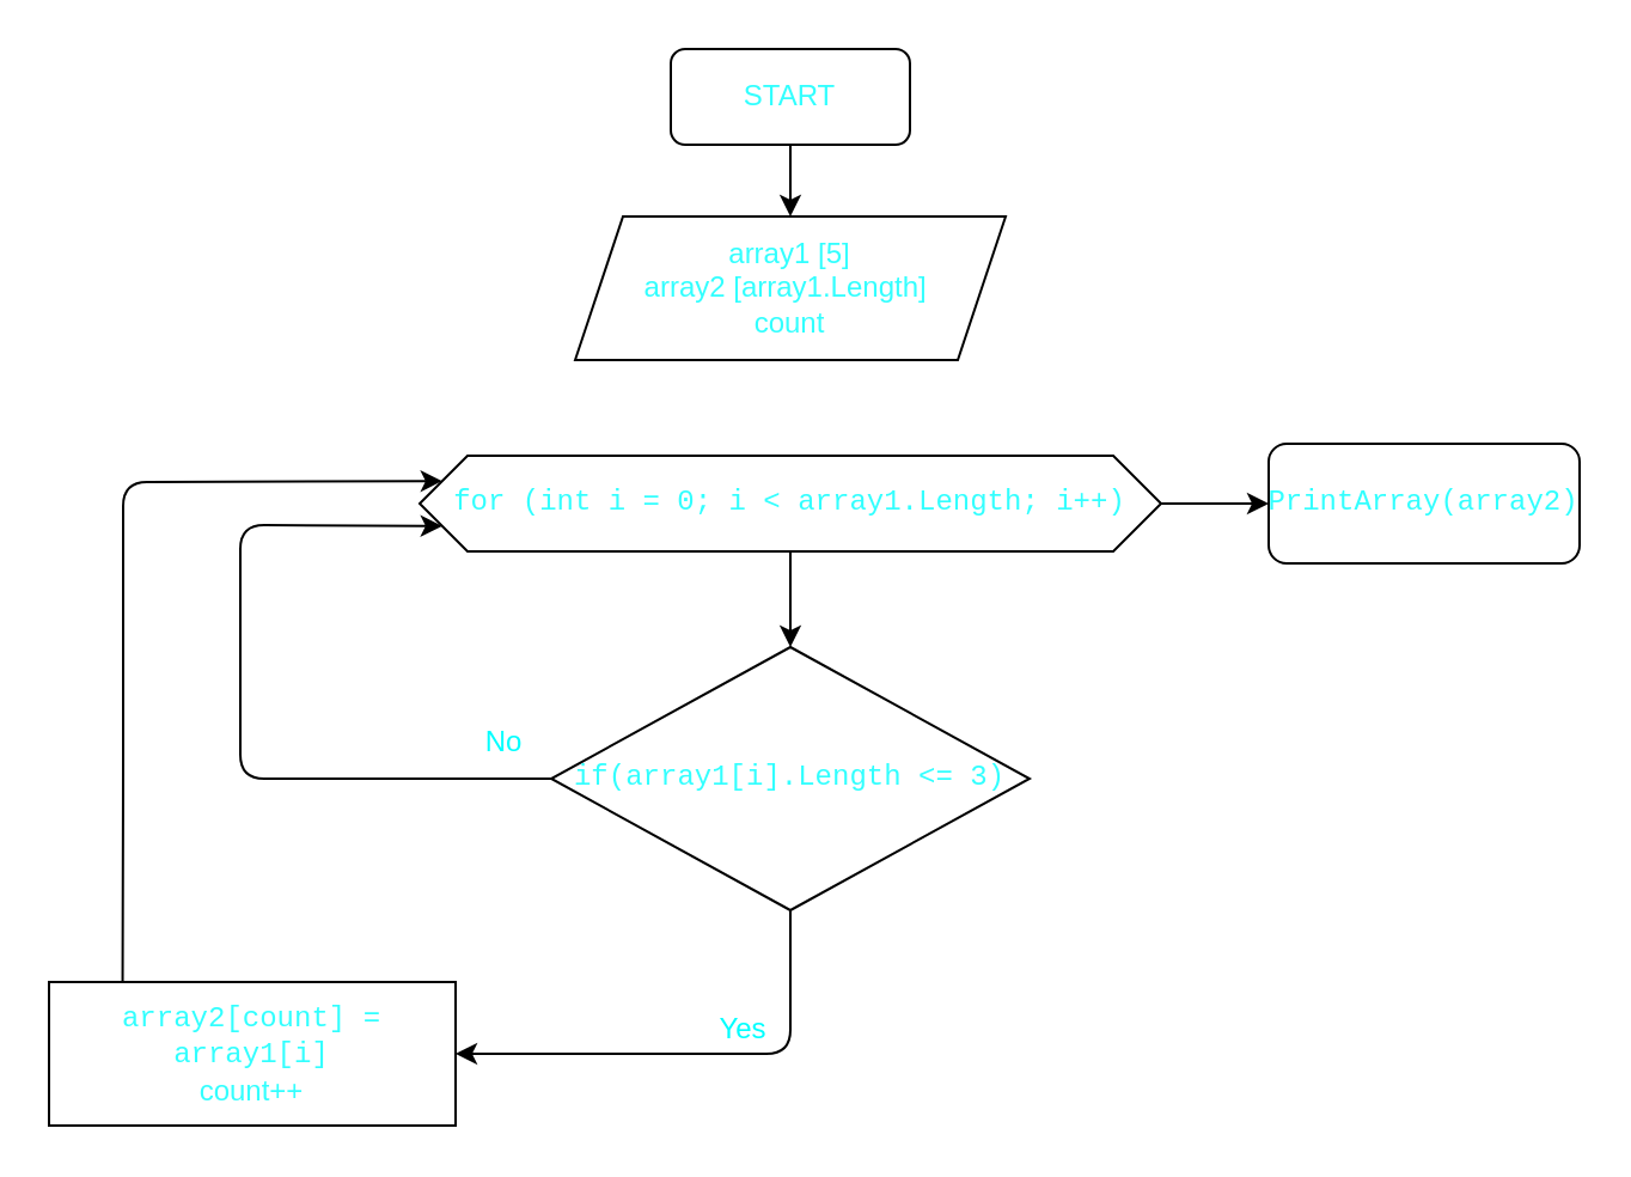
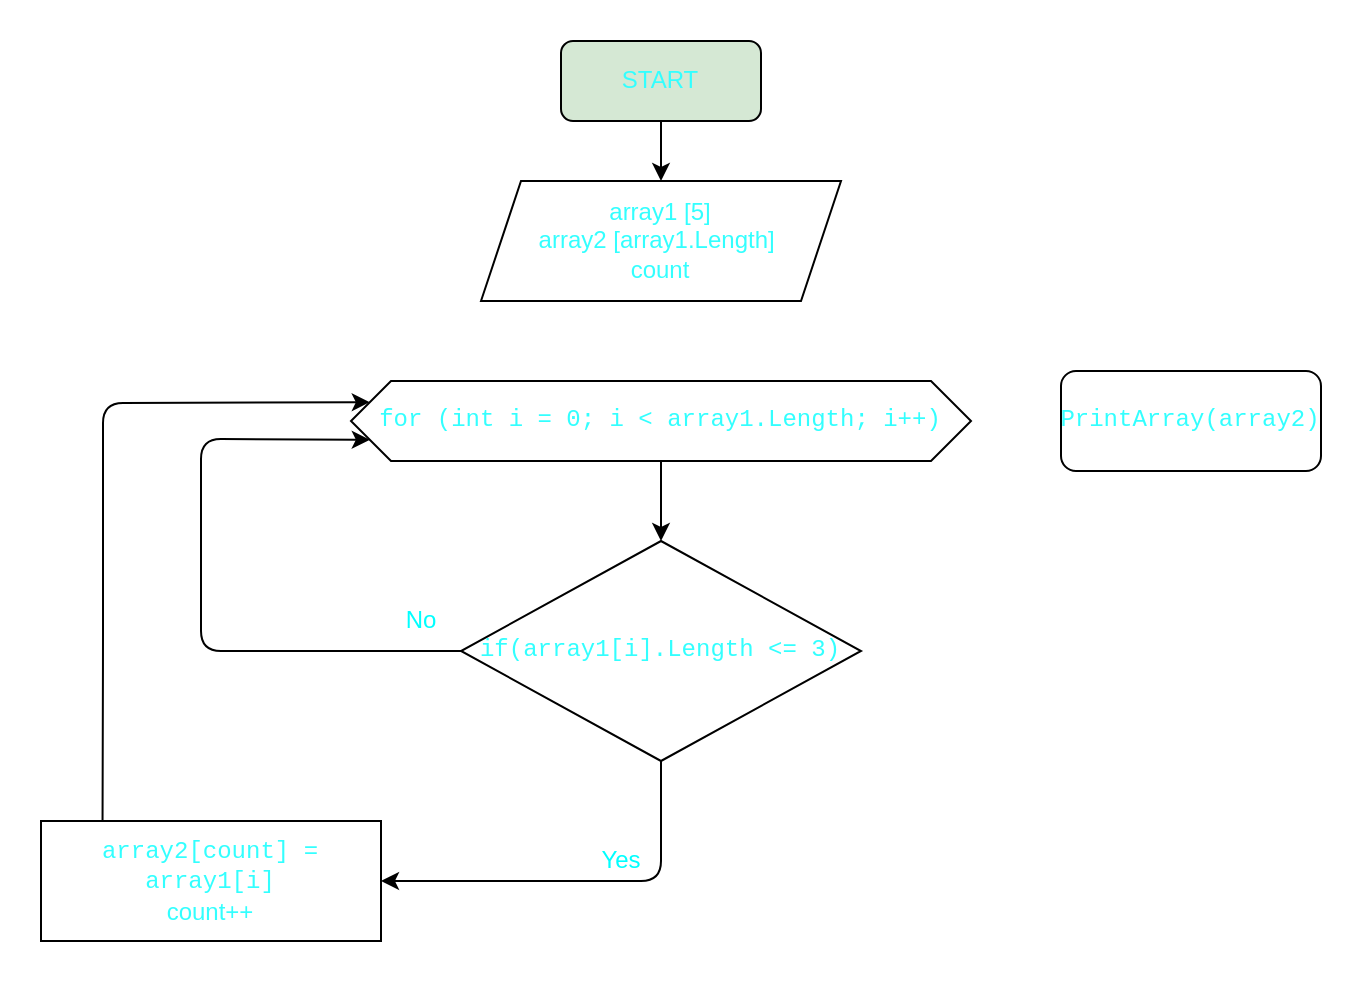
- <mxCell id="3" value="&lt;font color=&quot;#33ffff&quot;&gt;START&lt;/font&gt;" style="rounded=1;whiteSpace=wrap;html=1;" parent="1" vertex="1"><mxGeometry x="280" y="20" width="100" height="40" as="geometry" /></mxCell>
+ <mxCell id="3" value="&lt;font color=&quot;#33ffff&quot;&gt;START&lt;/font&gt;" style="rounded=1;whiteSpace=wrap;html=1;fillColor=#d5e8d4;" parent="1" vertex="1"><mxGeometry x="280" y="20" width="100" height="40" as="geometry" /></mxCell>
- <mxCell id="6" value="" style="edgeStyle=none;html=1;fontSize=12;fontColor=#33FFFF;" edge="1" parent="1" source="7" target="15"><mxGeometry relative="1" as="geometry" /></mxCell>
